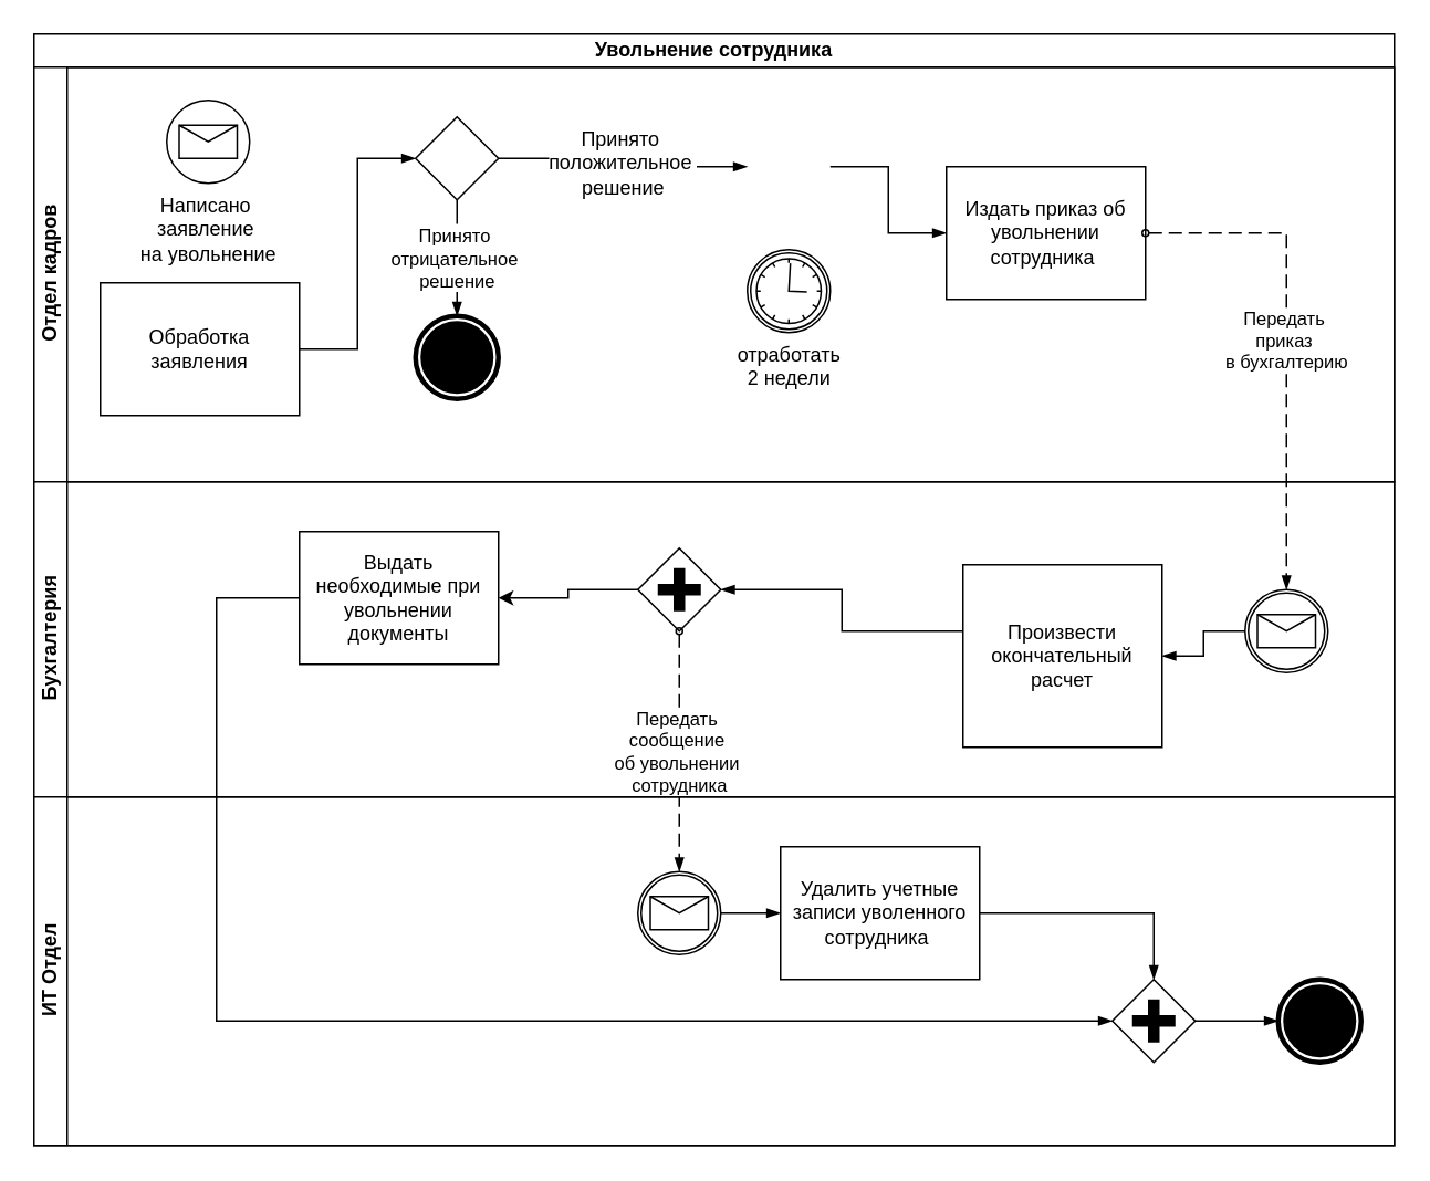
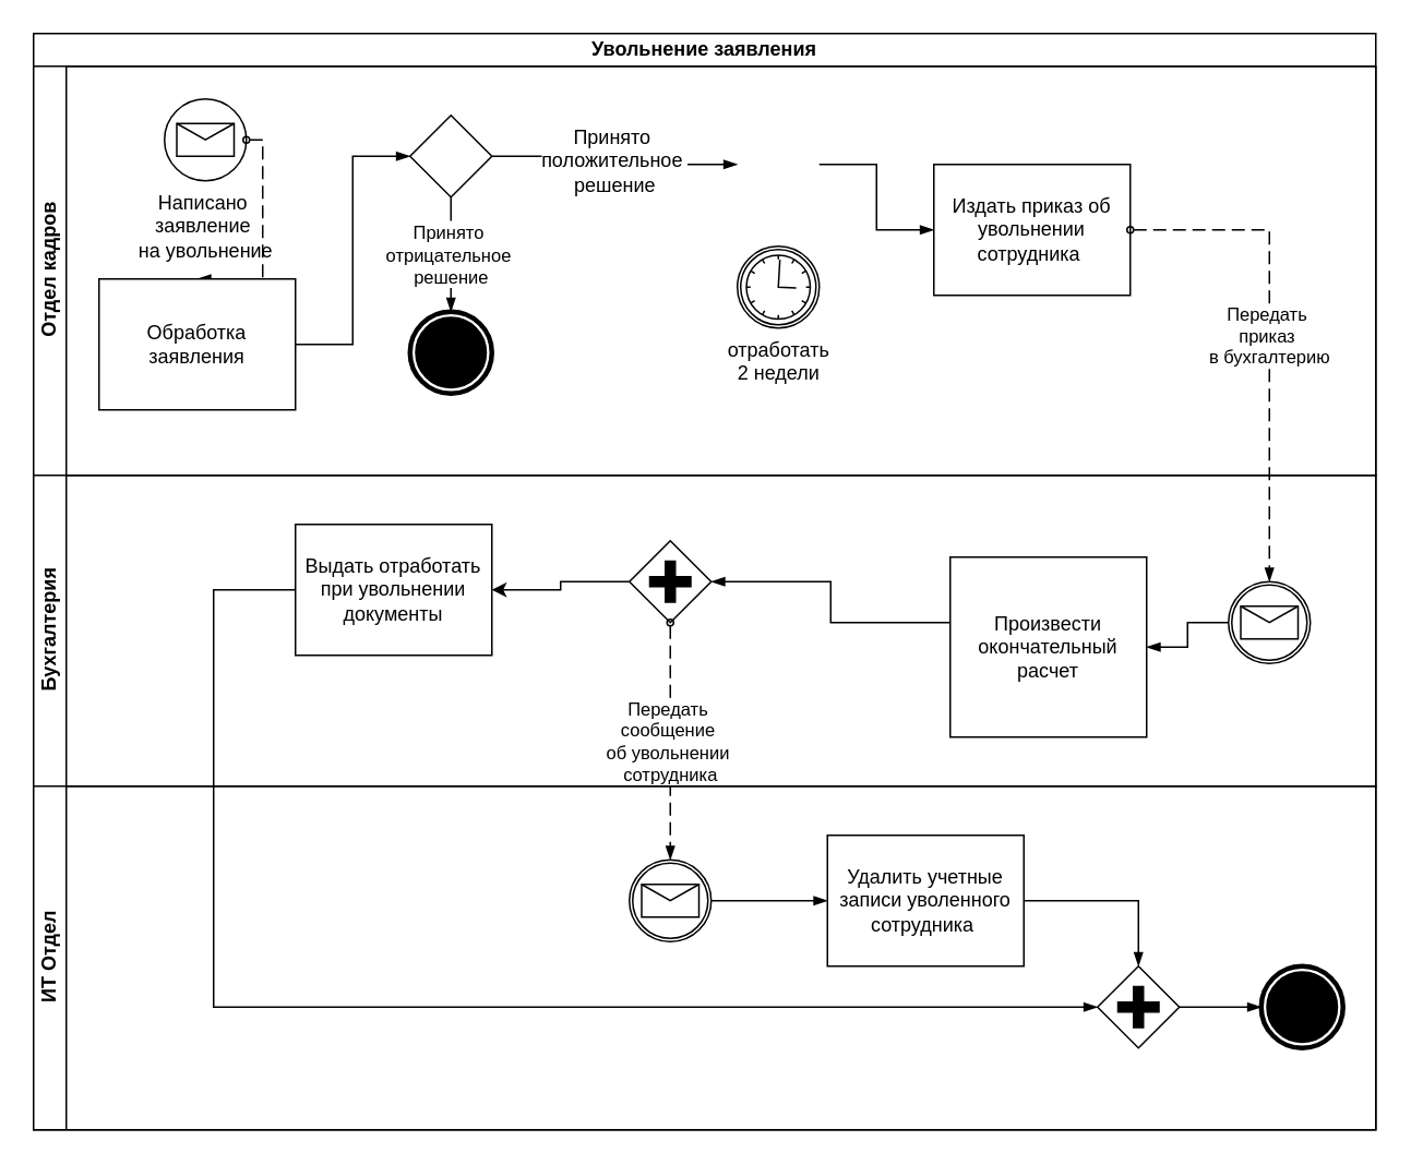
- <mxCell id="2" value="Увольнение сотрудника" style="swimlane;html=1;childLayout=stackLayout;resizeParent=1;resizeParentMax=0;horizontal=1;startSize=20;horizontalStack=0;whiteSpace=wrap;" parent="1" vertex="1"><mxGeometry width="820" height="670" as="geometry" x="20" y="20" /></mxCell>
+ <mxCell id="2" value="Увольнение заявления" style="swimlane;html=1;childLayout=stackLayout;resizeParent=1;resizeParentMax=0;horizontal=1;startSize=20;horizontalStack=0;whiteSpace=wrap;" parent="1" vertex="1"><mxGeometry width="820" height="670" as="geometry" x="20" y="20" /></mxCell>
+ <mxCell id="11" value="" style="dashed=1;dashPattern=8 4;endArrow=blockThin;endFill=1;startArrow=oval;startFill=0;endSize=6;startSize=4;html=1;rounded=0;exitX=1;exitY=0.5;exitDx=0;exitDy=0;exitPerimeter=0;entryX=0.5;entryY=0;entryDx=0;entryDy=0;entryPerimeter=0;" edge="1" parent="3" source="4" target="12"><mxGeometry width="160" relative="1" as="geometry"><mxPoint x="90" y="180" as="sourcePoint" /><mxPoint x="250" y="180" as="targetPoint" /><Array as="points"><mxPoint x="140" y="45" /><mxPoint x="140" y="130" /><mxPoint x="100" y="130" /></Array></mxGeometry></mxCell>
- <mxCell id="18" value="Выдать необходимые при увольнении документы" style="points=[[0.25,0,0],[0.5,0,0],[0.75,0,0],[1,0.25,0],[1,0.5,0],[1,0.75,0],[0.75,1,0],[0.5,1,0],[0.25,1,0],[0,0.75,0],[0,0.5,0],[0,0.25,0]];shape=mxgraph.bpmn.task2;whiteSpace=wrap;rectStyle=rounded;size=10;html=1;container=1;expand=0;collapsible=0;taskMarker=send;" vertex="1" parent="15"><mxGeometry x="160" y="30" width="120" height="80" as="geometry" /></mxCell>
+ <mxCell id="18" value="Выдать отработать при увольнении документы" style="points=[[0.25,0,0],[0.5,0,0],[0.75,0,0],[1,0.25,0],[1,0.5,0],[1,0.75,0],[0.75,1,0],[0.5,1,0],[0.25,1,0],[0,0.75,0],[0,0.5,0],[0,0.25,0]];shape=mxgraph.bpmn.task2;whiteSpace=wrap;rectStyle=rounded;size=10;html=1;container=1;expand=0;collapsible=0;taskMarker=send;" vertex="1" parent="15"><mxGeometry x="160" y="30" width="120" height="80" as="geometry" /></mxCell>
- <mxCell id="25" value="Удалить учетные записи уволенного сотрудника&amp;nbsp;" style="points=[[0.25,0,0],[0.5,0,0],[0.75,0,0],[1,0.25,0],[1,0.5,0],[1,0.75,0],[0.75,1,0],[0.5,1,0],[0.25,1,0],[0,0.75,0],[0,0.5,0],[0,0.25,0]];shape=mxgraph.bpmn.task2;whiteSpace=wrap;rectStyle=rounded;size=10;html=1;container=1;expand=0;collapsible=0;taskMarker=user;" parent="23" vertex="1"><mxGeometry x="450" y="30" width="120" height="80" as="geometry" /></mxCell>
+ <mxCell id="25" value="Удалить учетные записи уволенного сотрудника&amp;nbsp;" style="points=[[0.25,0,0],[0.5,0,0],[0.75,0,0],[1,0.25,0],[1,0.5,0],[1,0.75,0],[0.75,1,0],[0.5,1,0],[0.25,1,0],[0,0.75,0],[0,0.5,0],[0,0.25,0]];shape=mxgraph.bpmn.task2;whiteSpace=wrap;rectStyle=rounded;size=10;html=1;container=1;expand=0;collapsible=0;taskMarker=user;" parent="23" vertex="1"><mxGeometry x="485" y="30" width="120" height="80" as="geometry" /></mxCell>
